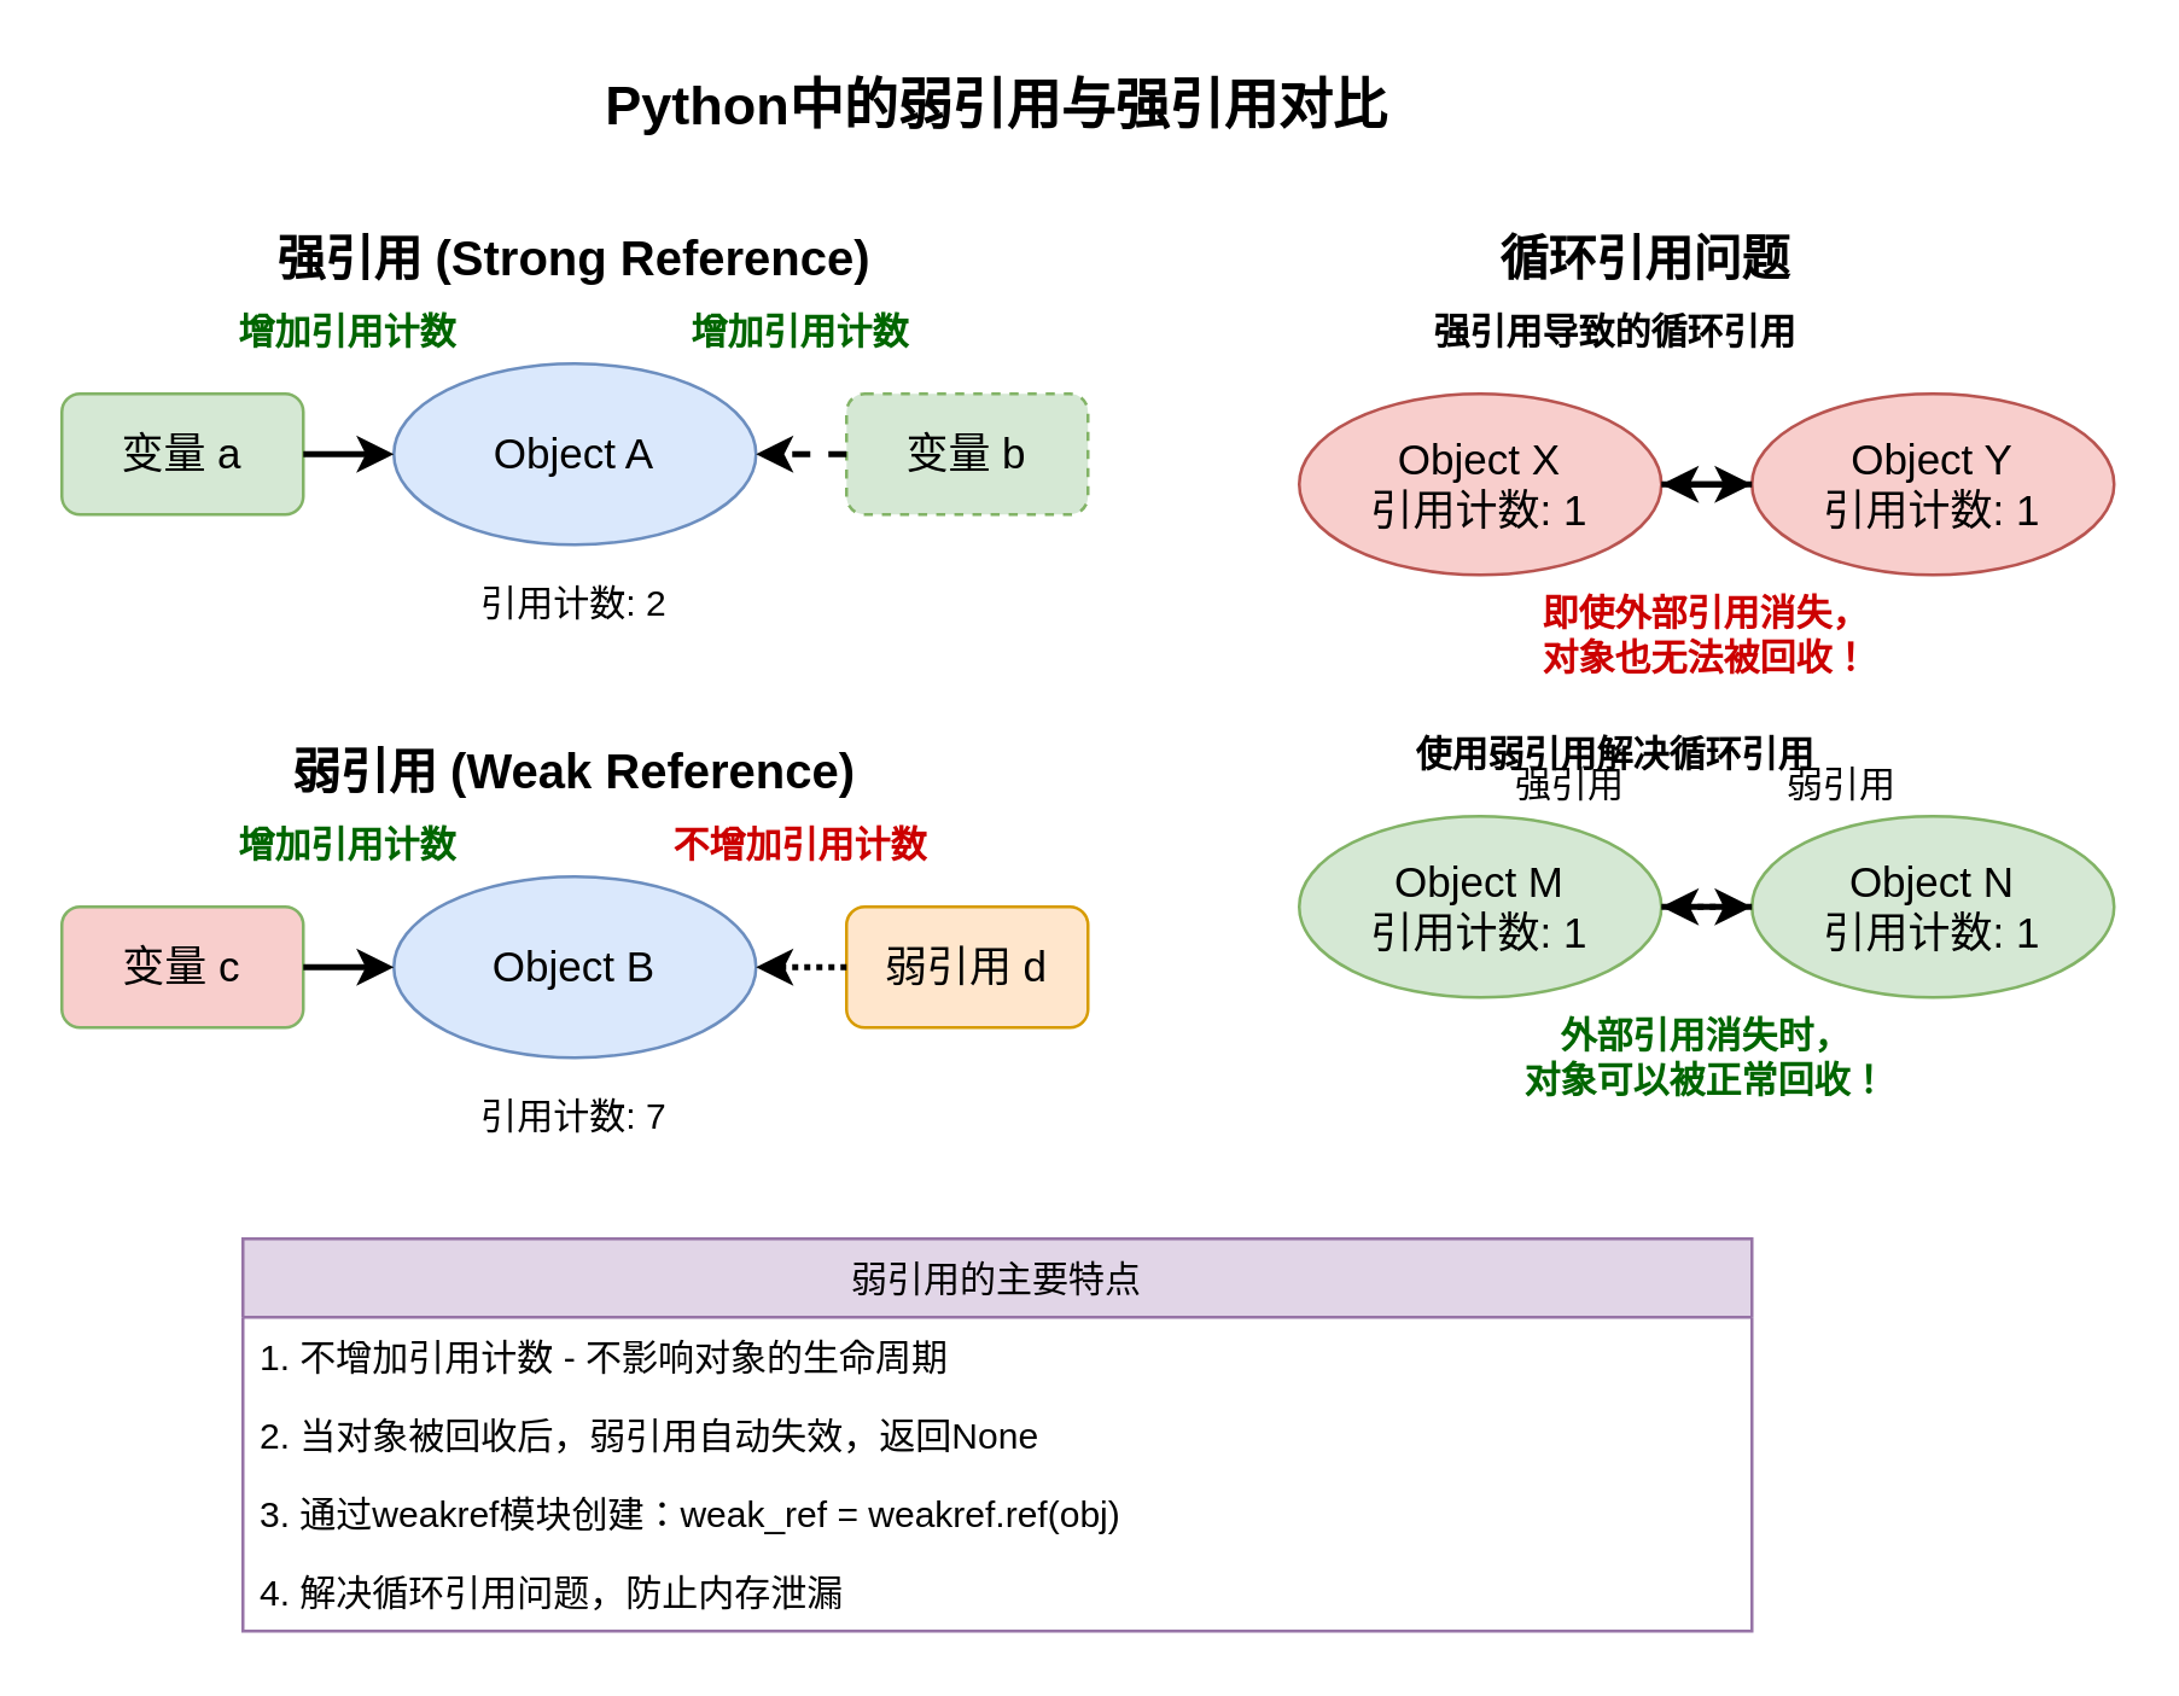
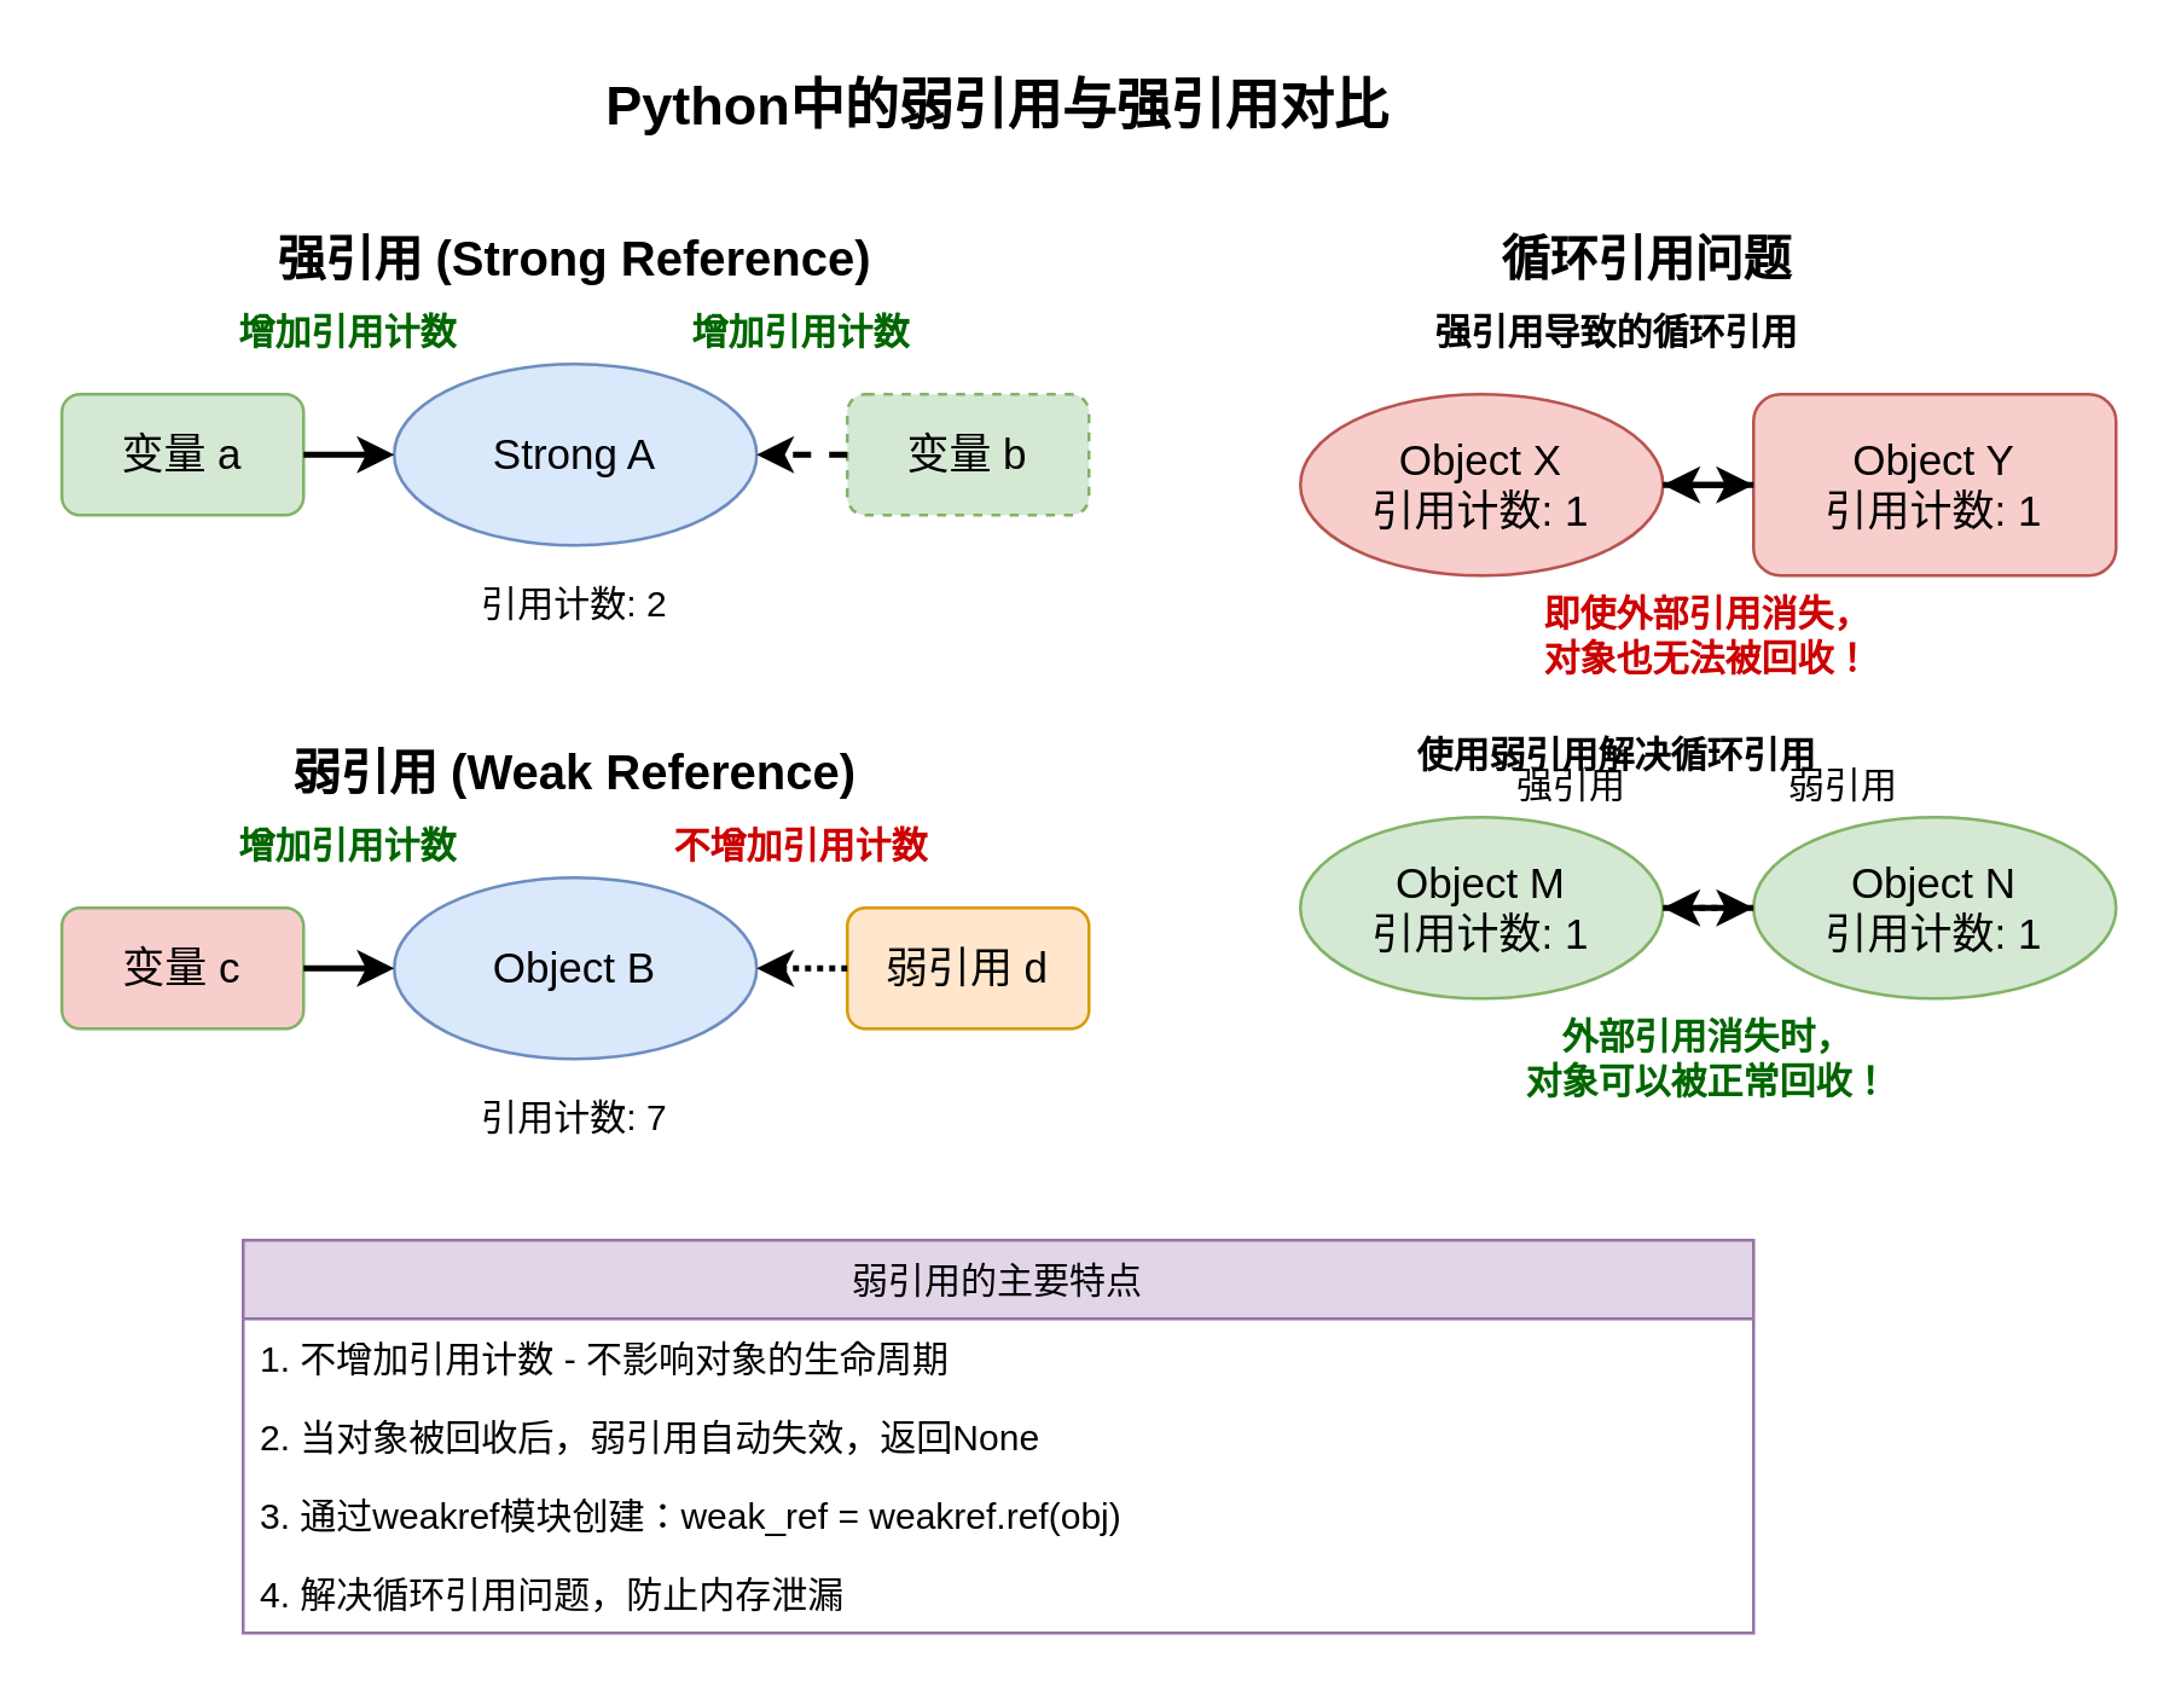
- <mxCell id="4" value="Object A" style="ellipse;whiteSpace=wrap;html=1;fillColor=#dae8fc;strokeColor=#6c8ebf;fontSize=14;" vertex="1" parent="1"><mxGeometry x="130" y="120" width="120" height="60" as="geometry" /></mxCell>
+ <mxCell id="4" value="Strong A" style="ellipse;whiteSpace=wrap;html=1;fillColor=#dae8fc;strokeColor=#6c8ebf;fontSize=14;" vertex="1" parent="1"><mxGeometry x="130" y="120" width="120" height="60" as="geometry" /></mxCell>
- <mxCell id="24" value="Object Y&#10;引用计数: 1" style="ellipse;whiteSpace=wrap;html=1;fillColor=#f8cecc;strokeColor=#b85450;fontSize=14;" vertex="1" parent="1"><mxGeometry x="580" y="130" width="120" height="60" as="geometry" /></mxCell>
+ <mxCell id="24" value="Object Y&#10;引用计数: 1" style="whiteSpace=wrap;html=1;fillColor=#f8cecc;strokeColor=#b85450;fontSize=14;rounded=1;" vertex="1" parent="1"><mxGeometry x="580" y="130" width="120" height="60" as="geometry" /></mxCell>
